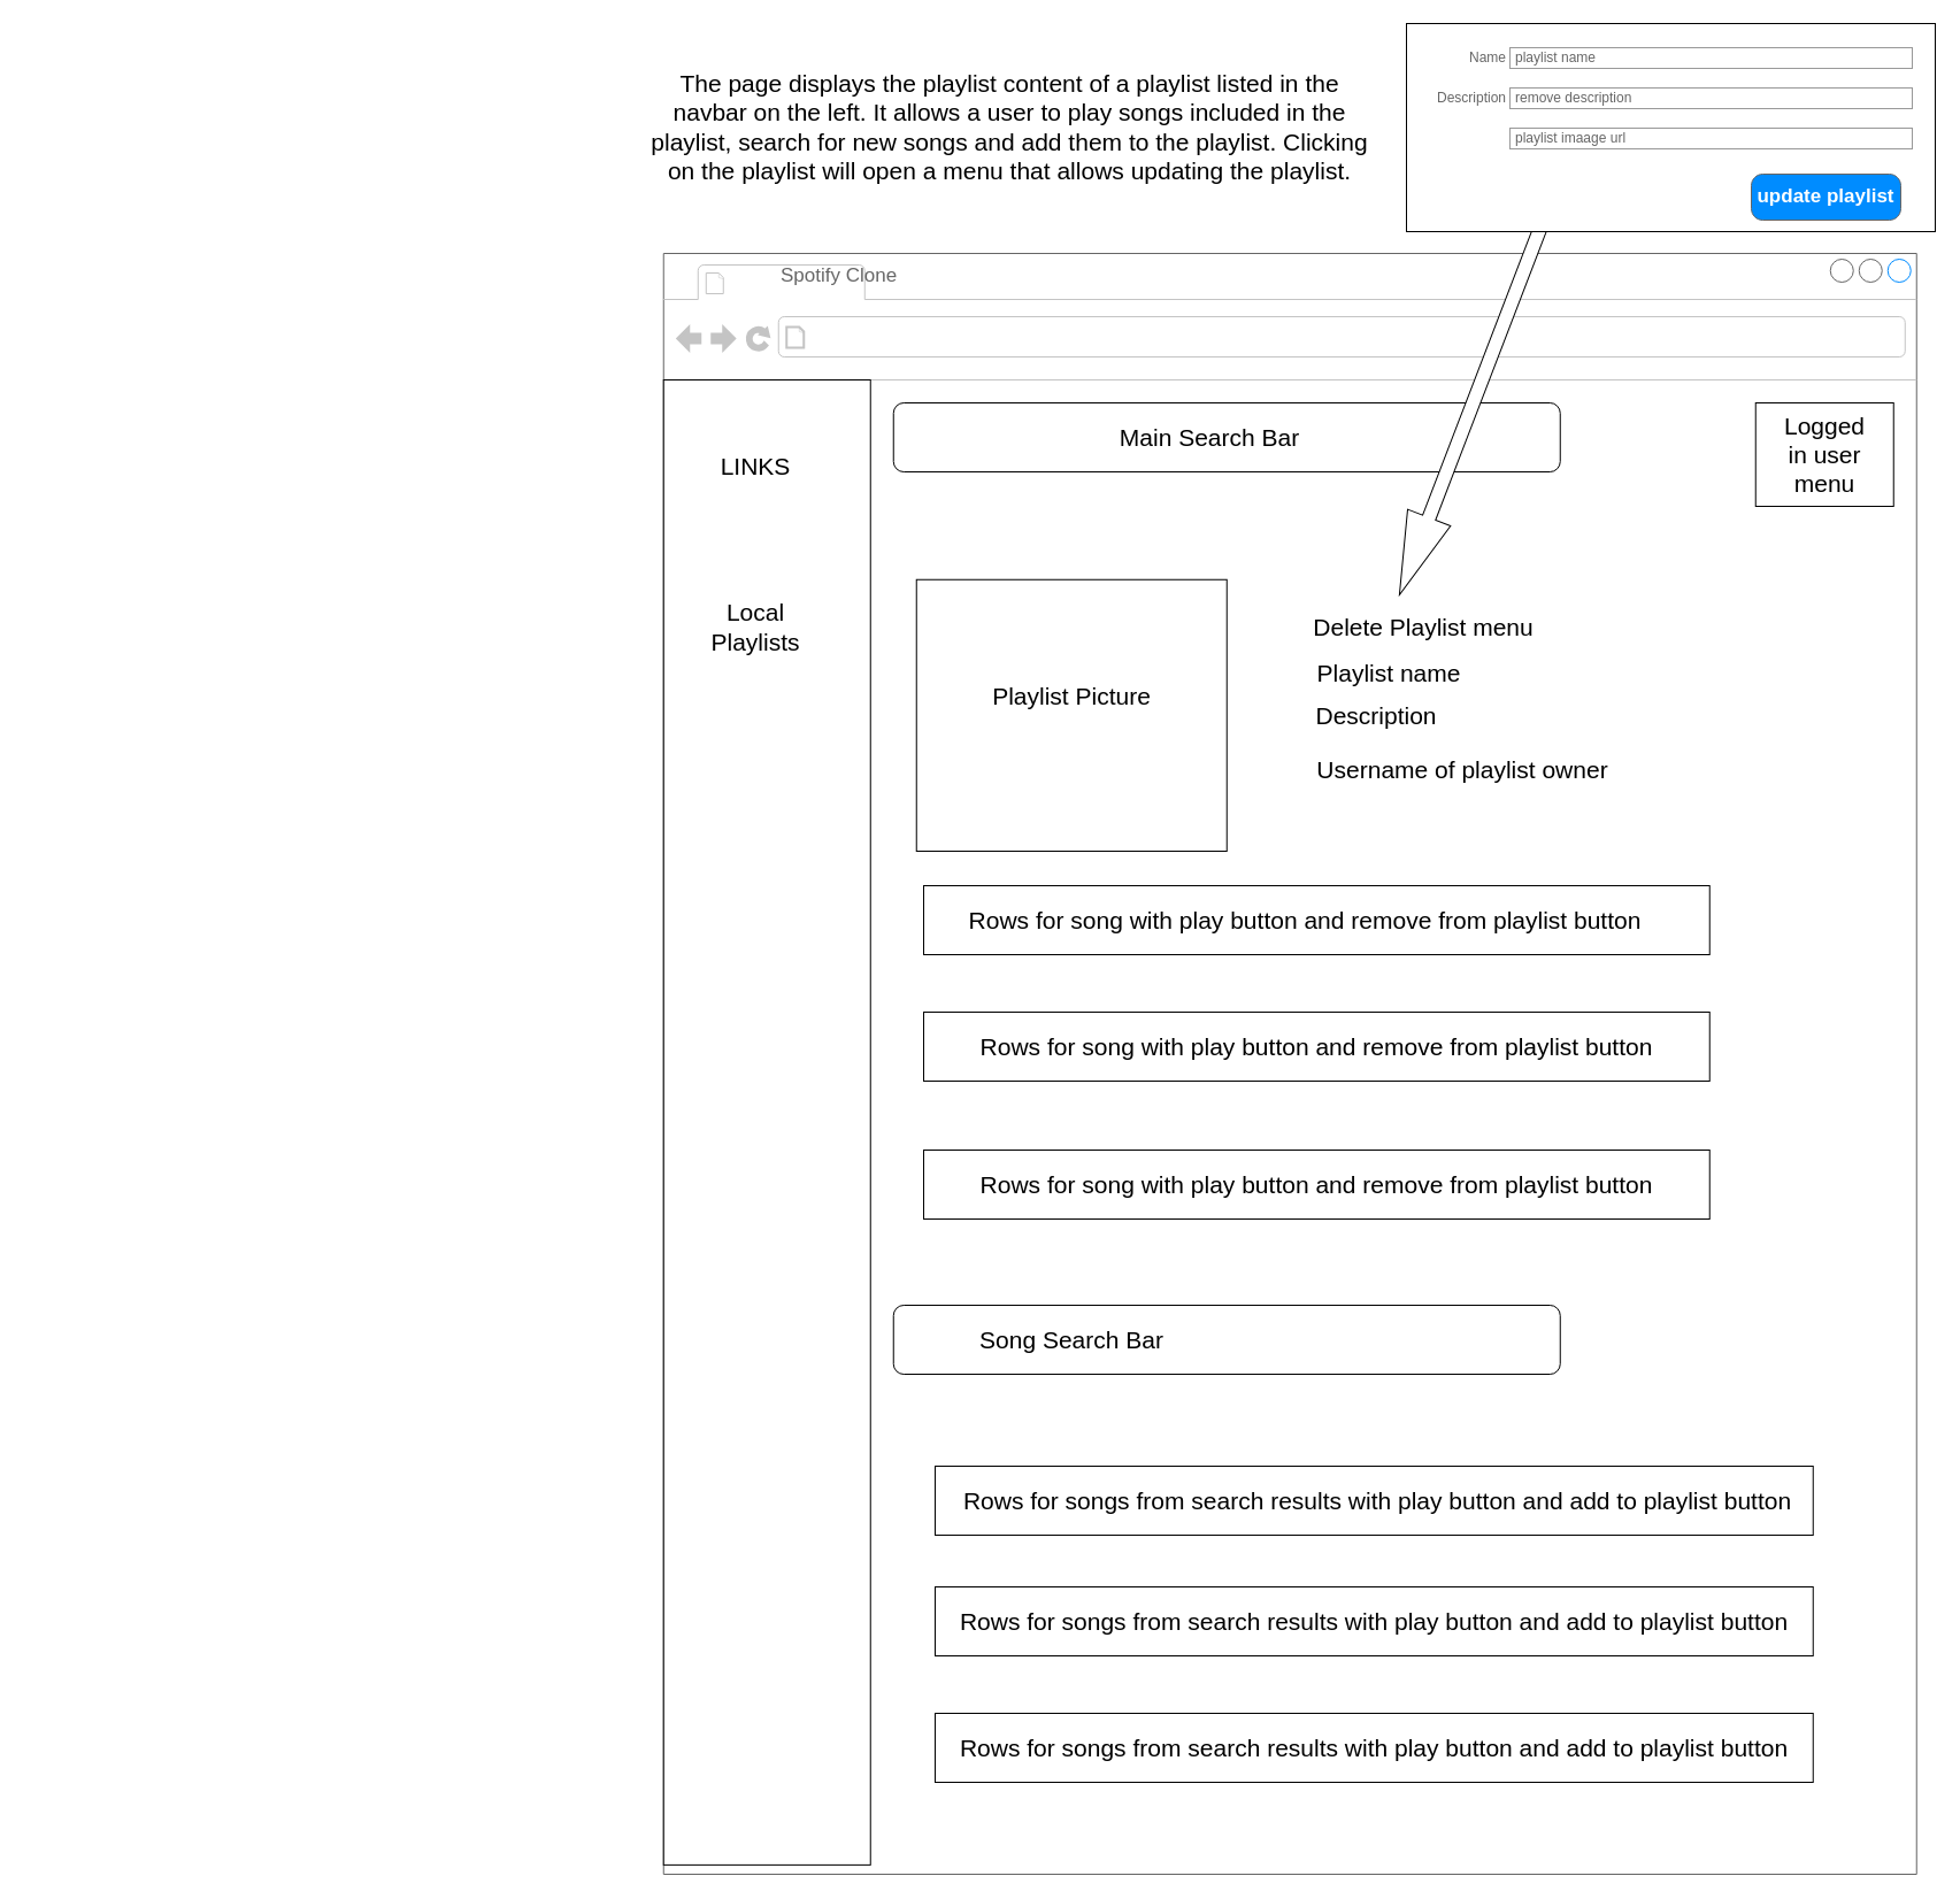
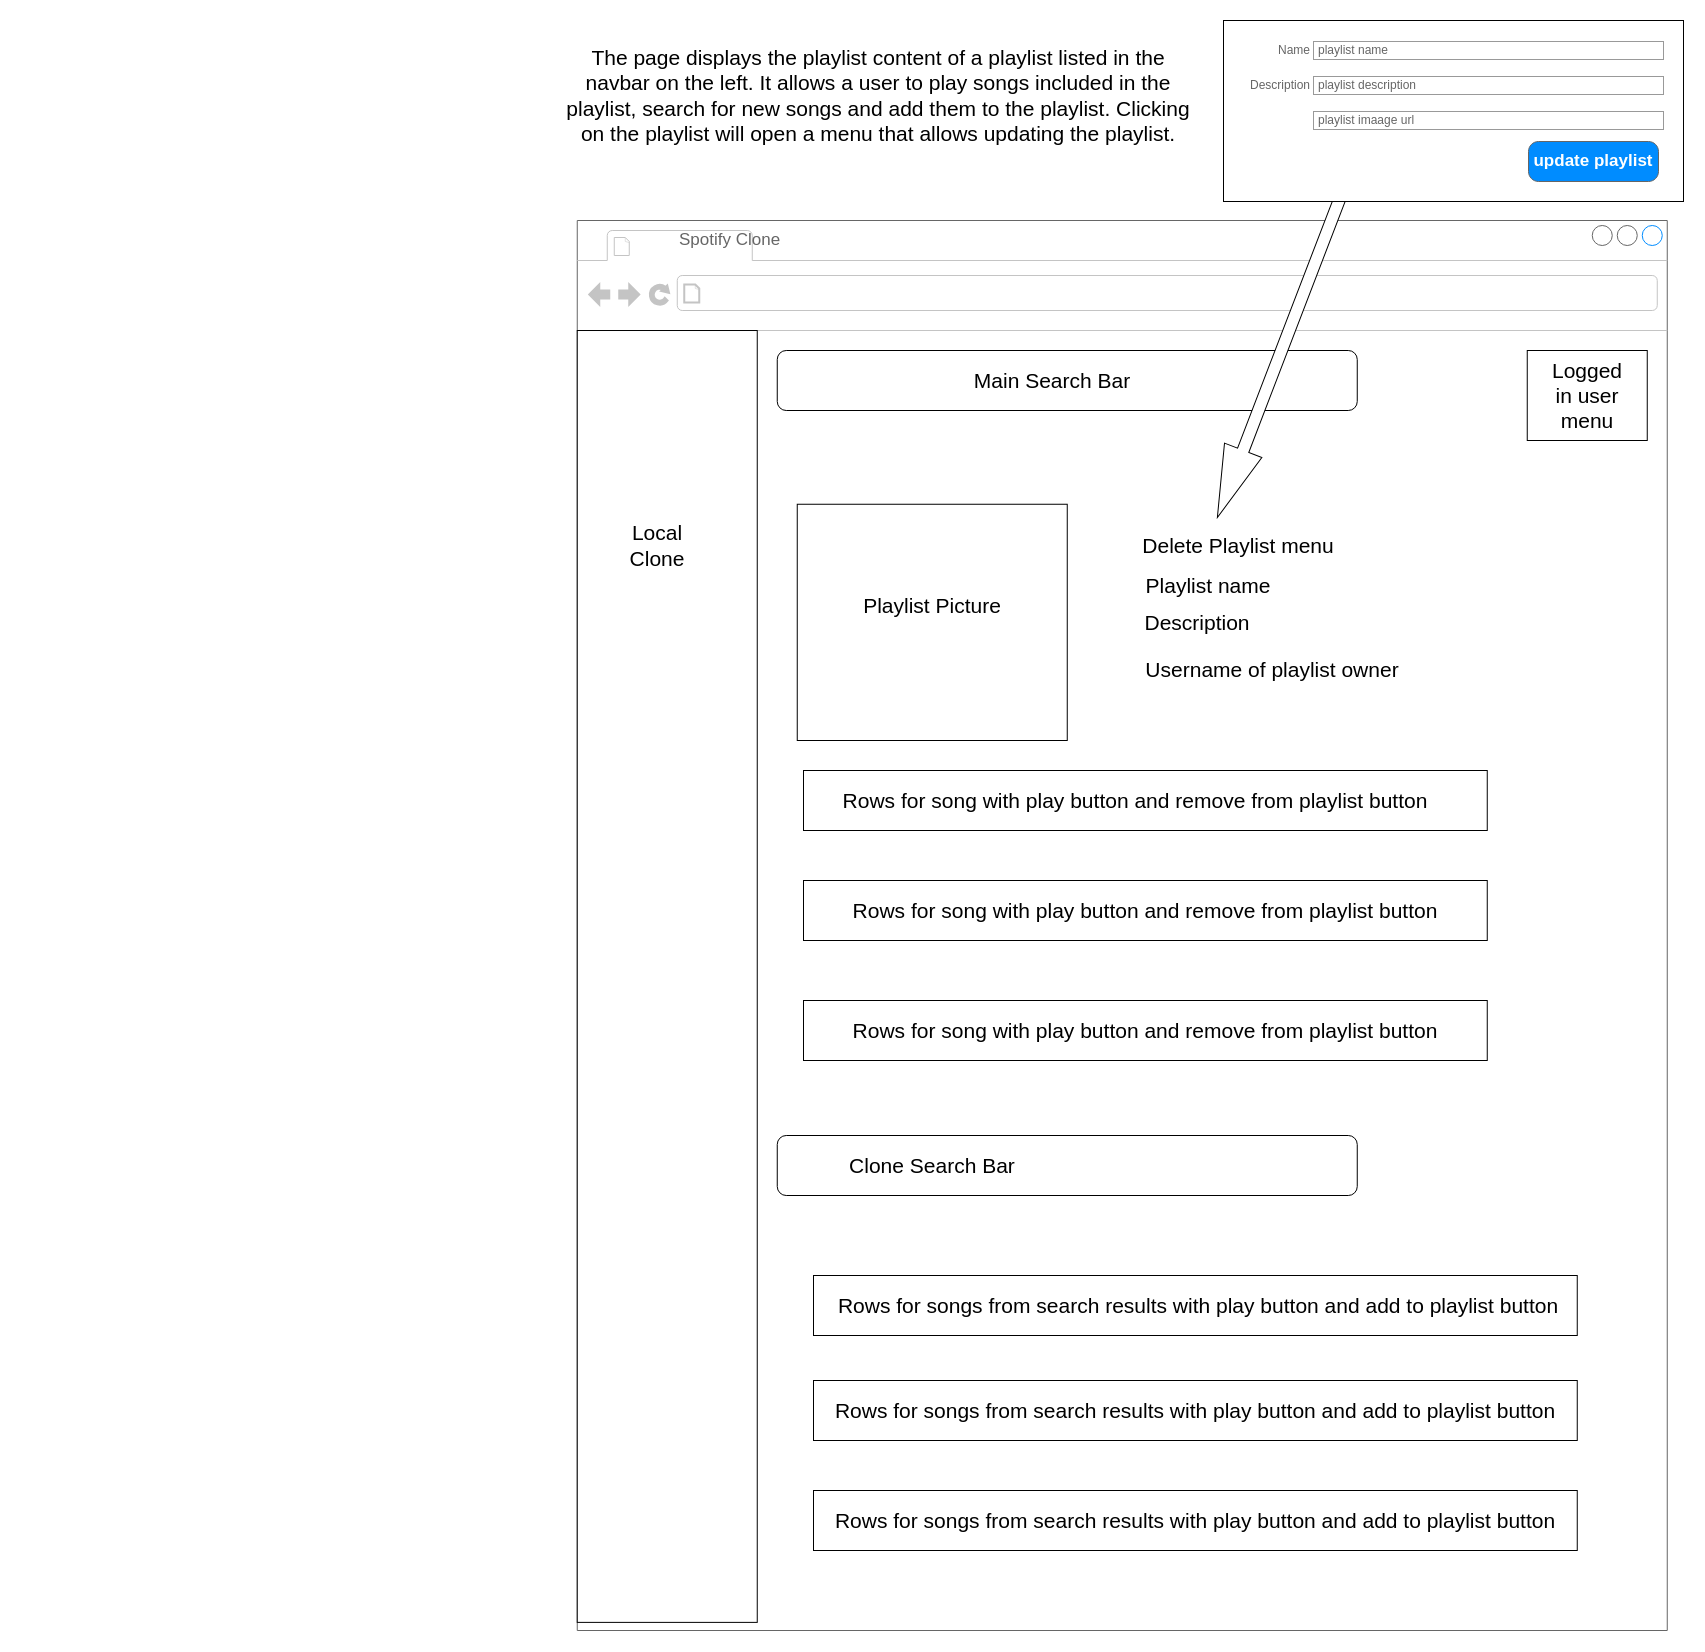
- <mxCell id="38" value="remove description" style="strokeWidth=1;shadow=0;dashed=0;align=center;html=1;shape=mxgraph.mockup.forms.rrect;fillColor=#ffffff;rSize=0;fontColor=#666666;align=left;spacingLeft=3;strokeColor=#999999;" vertex="1" parent="33"><mxGeometry x="90" y="56" width="350" height="18" as="geometry" /></mxCell>
+ <mxCell id="38" value="playlist description" style="strokeWidth=1;shadow=0;dashed=0;align=center;html=1;shape=mxgraph.mockup.forms.rrect;fillColor=#ffffff;rSize=0;fontColor=#666666;align=left;spacingLeft=3;strokeColor=#999999;" vertex="1" parent="33"><mxGeometry x="90" y="56" width="350" height="18" as="geometry" /></mxCell>
- <mxCell id="32" value="&lt;font style=&quot;font-size: 21px;&quot;&gt;The page displays the playlist content of a playlist listed in the navbar on the left. It allows a user to play songs included in the playlist, search for new songs and add them to the playlist. Clicking on the playlist will open a menu that allows updating the playlist.&lt;/font&gt;" style="text;html=1;strokeColor=none;fillColor=none;align=center;verticalAlign=middle;whiteSpace=wrap;rounded=0;" vertex="1" parent="1"><mxGeometry x="563" y="35" width="630" height="150" as="geometry" /></mxCell>
+ <mxCell id="32" value="&lt;font style=&quot;font-size: 21px;&quot;&gt;The page displays the playlist content of a playlist listed in the navbar on the left. It allows a user to play songs included in the playlist, search for new songs and add them to the playlist. Clicking on the playlist will open a menu that allows updating the playlist.&lt;/font&gt;" style="text;html=1;strokeColor=none;fillColor=none;align=center;verticalAlign=middle;whiteSpace=wrap;rounded=0;" vertex="1" parent="1"><mxGeometry x="563" y="20" width="630" height="150" as="geometry" /></mxCell>
- <mxCell id="40" value="update playlist" style="strokeWidth=1;shadow=0;dashed=0;align=center;html=1;shape=mxgraph.mockup.buttons.button;strokeColor=#666666;fontColor=#ffffff;mainText=;buttonStyle=round;fontSize=17;fontStyle=1;fillColor=#008cff;whiteSpace=wrap;" vertex="1" parent="33"><mxGeometry x="300" y="131" width="130" height="40" as="geometry" /></mxCell>
+ <mxCell id="40" value="update playlist" style="strokeWidth=1;shadow=0;dashed=0;align=center;html=1;shape=mxgraph.mockup.buttons.button;strokeColor=#666666;fontColor=#ffffff;mainText=;buttonStyle=round;fontSize=17;fontStyle=1;fillColor=#008cff;whiteSpace=wrap;" vertex="1" parent="33"><mxGeometry x="305" y="121" width="130" height="40" as="geometry" /></mxCell>
- <mxCell id="6" value="&lt;font style=&quot;font-size: 21px;&quot;&gt;LINKS&lt;/font&gt;" style="text;html=1;strokeColor=none;fillColor=none;align=center;verticalAlign=middle;whiteSpace=wrap;rounded=0;" vertex="1" parent="2"><mxGeometry x="20" y="130" width="120" height="110" as="geometry" /></mxCell>
- <mxCell id="7" value="&lt;font style=&quot;font-size: 21px;&quot;&gt;Local&lt;br&gt;Playlists&lt;br&gt;&lt;/font&gt;" style="text;html=1;strokeColor=none;fillColor=none;align=center;verticalAlign=middle;whiteSpace=wrap;rounded=0;" vertex="1" parent="2"><mxGeometry x="20" y="270" width="120" height="110" as="geometry" /></mxCell>
+ <mxCell id="7" value="&lt;font style=&quot;font-size: 21px;&quot;&gt;Local&lt;br&gt;Clone&lt;br&gt;&lt;/font&gt;" style="text;html=1;strokeColor=none;fillColor=none;align=center;verticalAlign=middle;whiteSpace=wrap;rounded=0;" vertex="1" parent="2"><mxGeometry x="20" y="270" width="120" height="110" as="geometry" /></mxCell>
- <mxCell id="24" value="Song Search Bar" style="text;html=1;strokeColor=none;fillColor=none;align=center;verticalAlign=middle;whiteSpace=wrap;rounded=0;fontSize=21;" vertex="1" parent="2"><mxGeometry x="90" y="930" width="530" height="30" as="geometry" /></mxCell>
+ <mxCell id="24" value="Clone Search Bar" style="text;html=1;strokeColor=none;fillColor=none;align=center;verticalAlign=middle;whiteSpace=wrap;rounded=0;fontSize=21;" vertex="1" parent="2"><mxGeometry x="90" y="930" width="530" height="30" as="geometry" /></mxCell>
